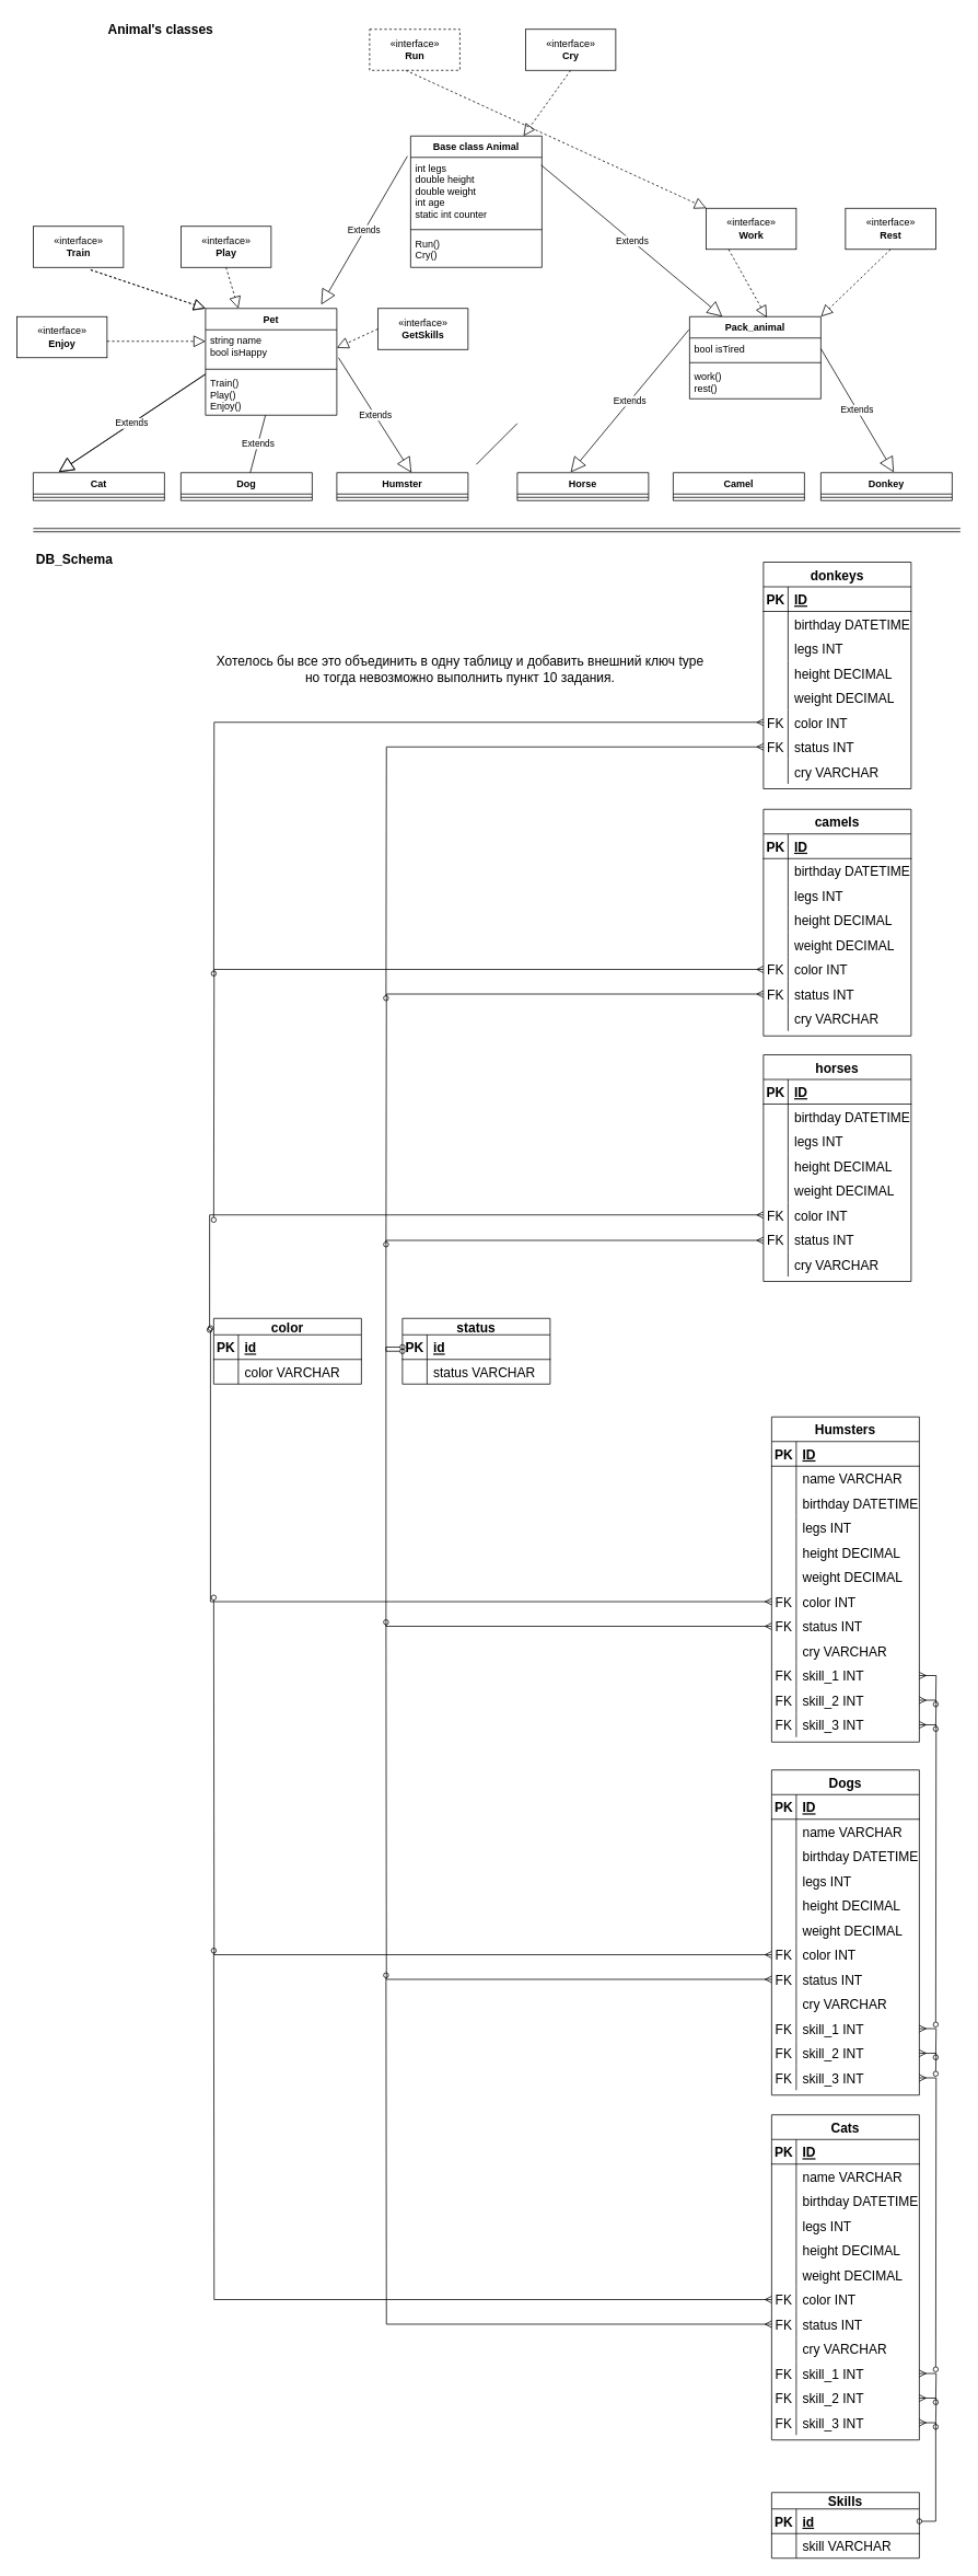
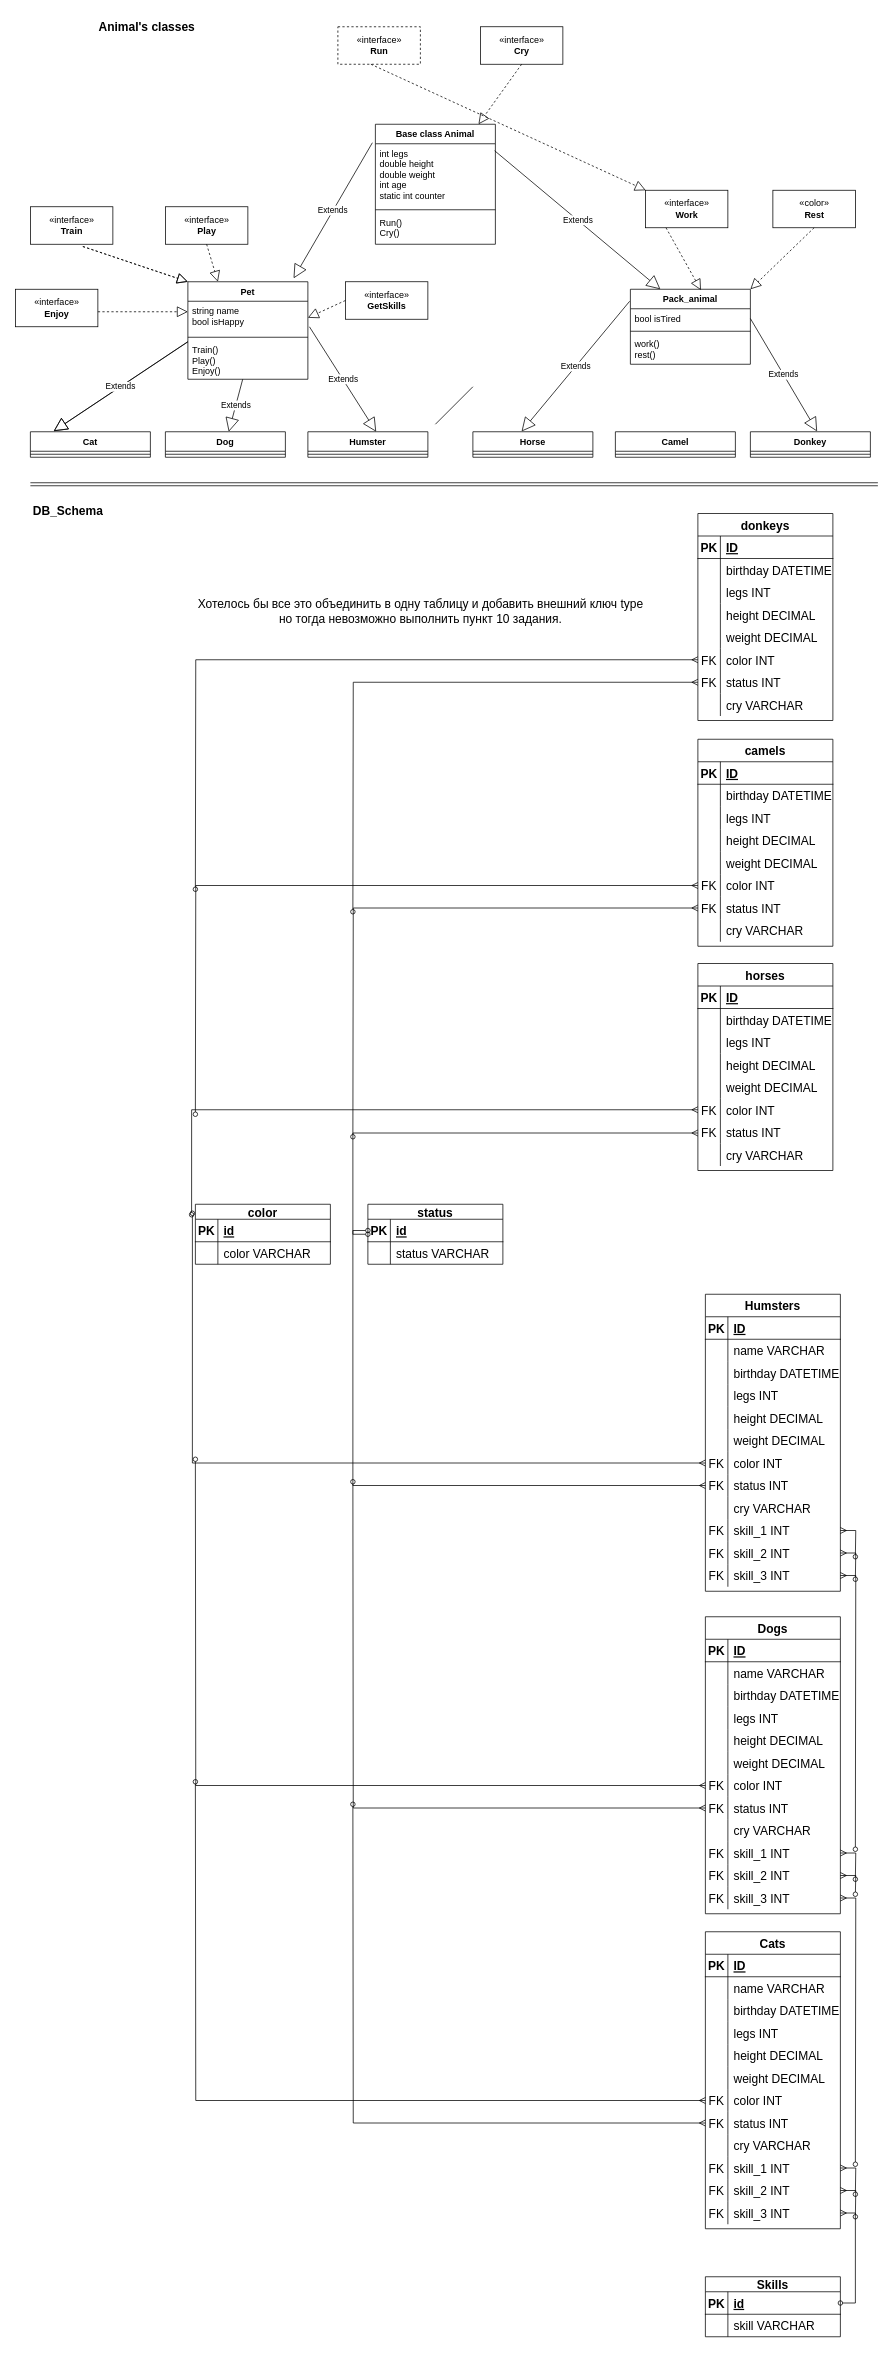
- <mxCell id="28" value="«interface»&lt;br&gt;&lt;b&gt;Rest&lt;/b&gt;" style="html=1;" parent="1" vertex="1"><mxGeometry x="1030" y="253" width="110" height="50" as="geometry" /></mxCell>
+ <mxCell id="28" value="«color»&lt;br&gt;&lt;b&gt;Rest&lt;/b&gt;" style="html=1;" parent="1" vertex="1"><mxGeometry x="1030" y="253" width="110" height="50" as="geometry" /></mxCell>
- <mxCell id="39" value="Extends" style="endArrow=none;endSize=16;endFill=0;html=1;rounded=0;" parent="1" source="13" target="33" edge="1"><mxGeometry width="160" relative="1" as="geometry"><mxPoint x="220" y="755" as="sourcePoint" /><mxPoint x="380" y="755" as="targetPoint" /></mxGeometry></mxCell>
+ <mxCell id="39" value="Extends" style="endArrow=block;endSize=16;endFill=0;html=1;rounded=0;" parent="1" source="13" target="33" edge="1"><mxGeometry width="160" relative="1" as="geometry"><mxPoint x="220" y="755" as="sourcePoint" /><mxPoint x="380" y="755" as="targetPoint" /></mxGeometry></mxCell>
